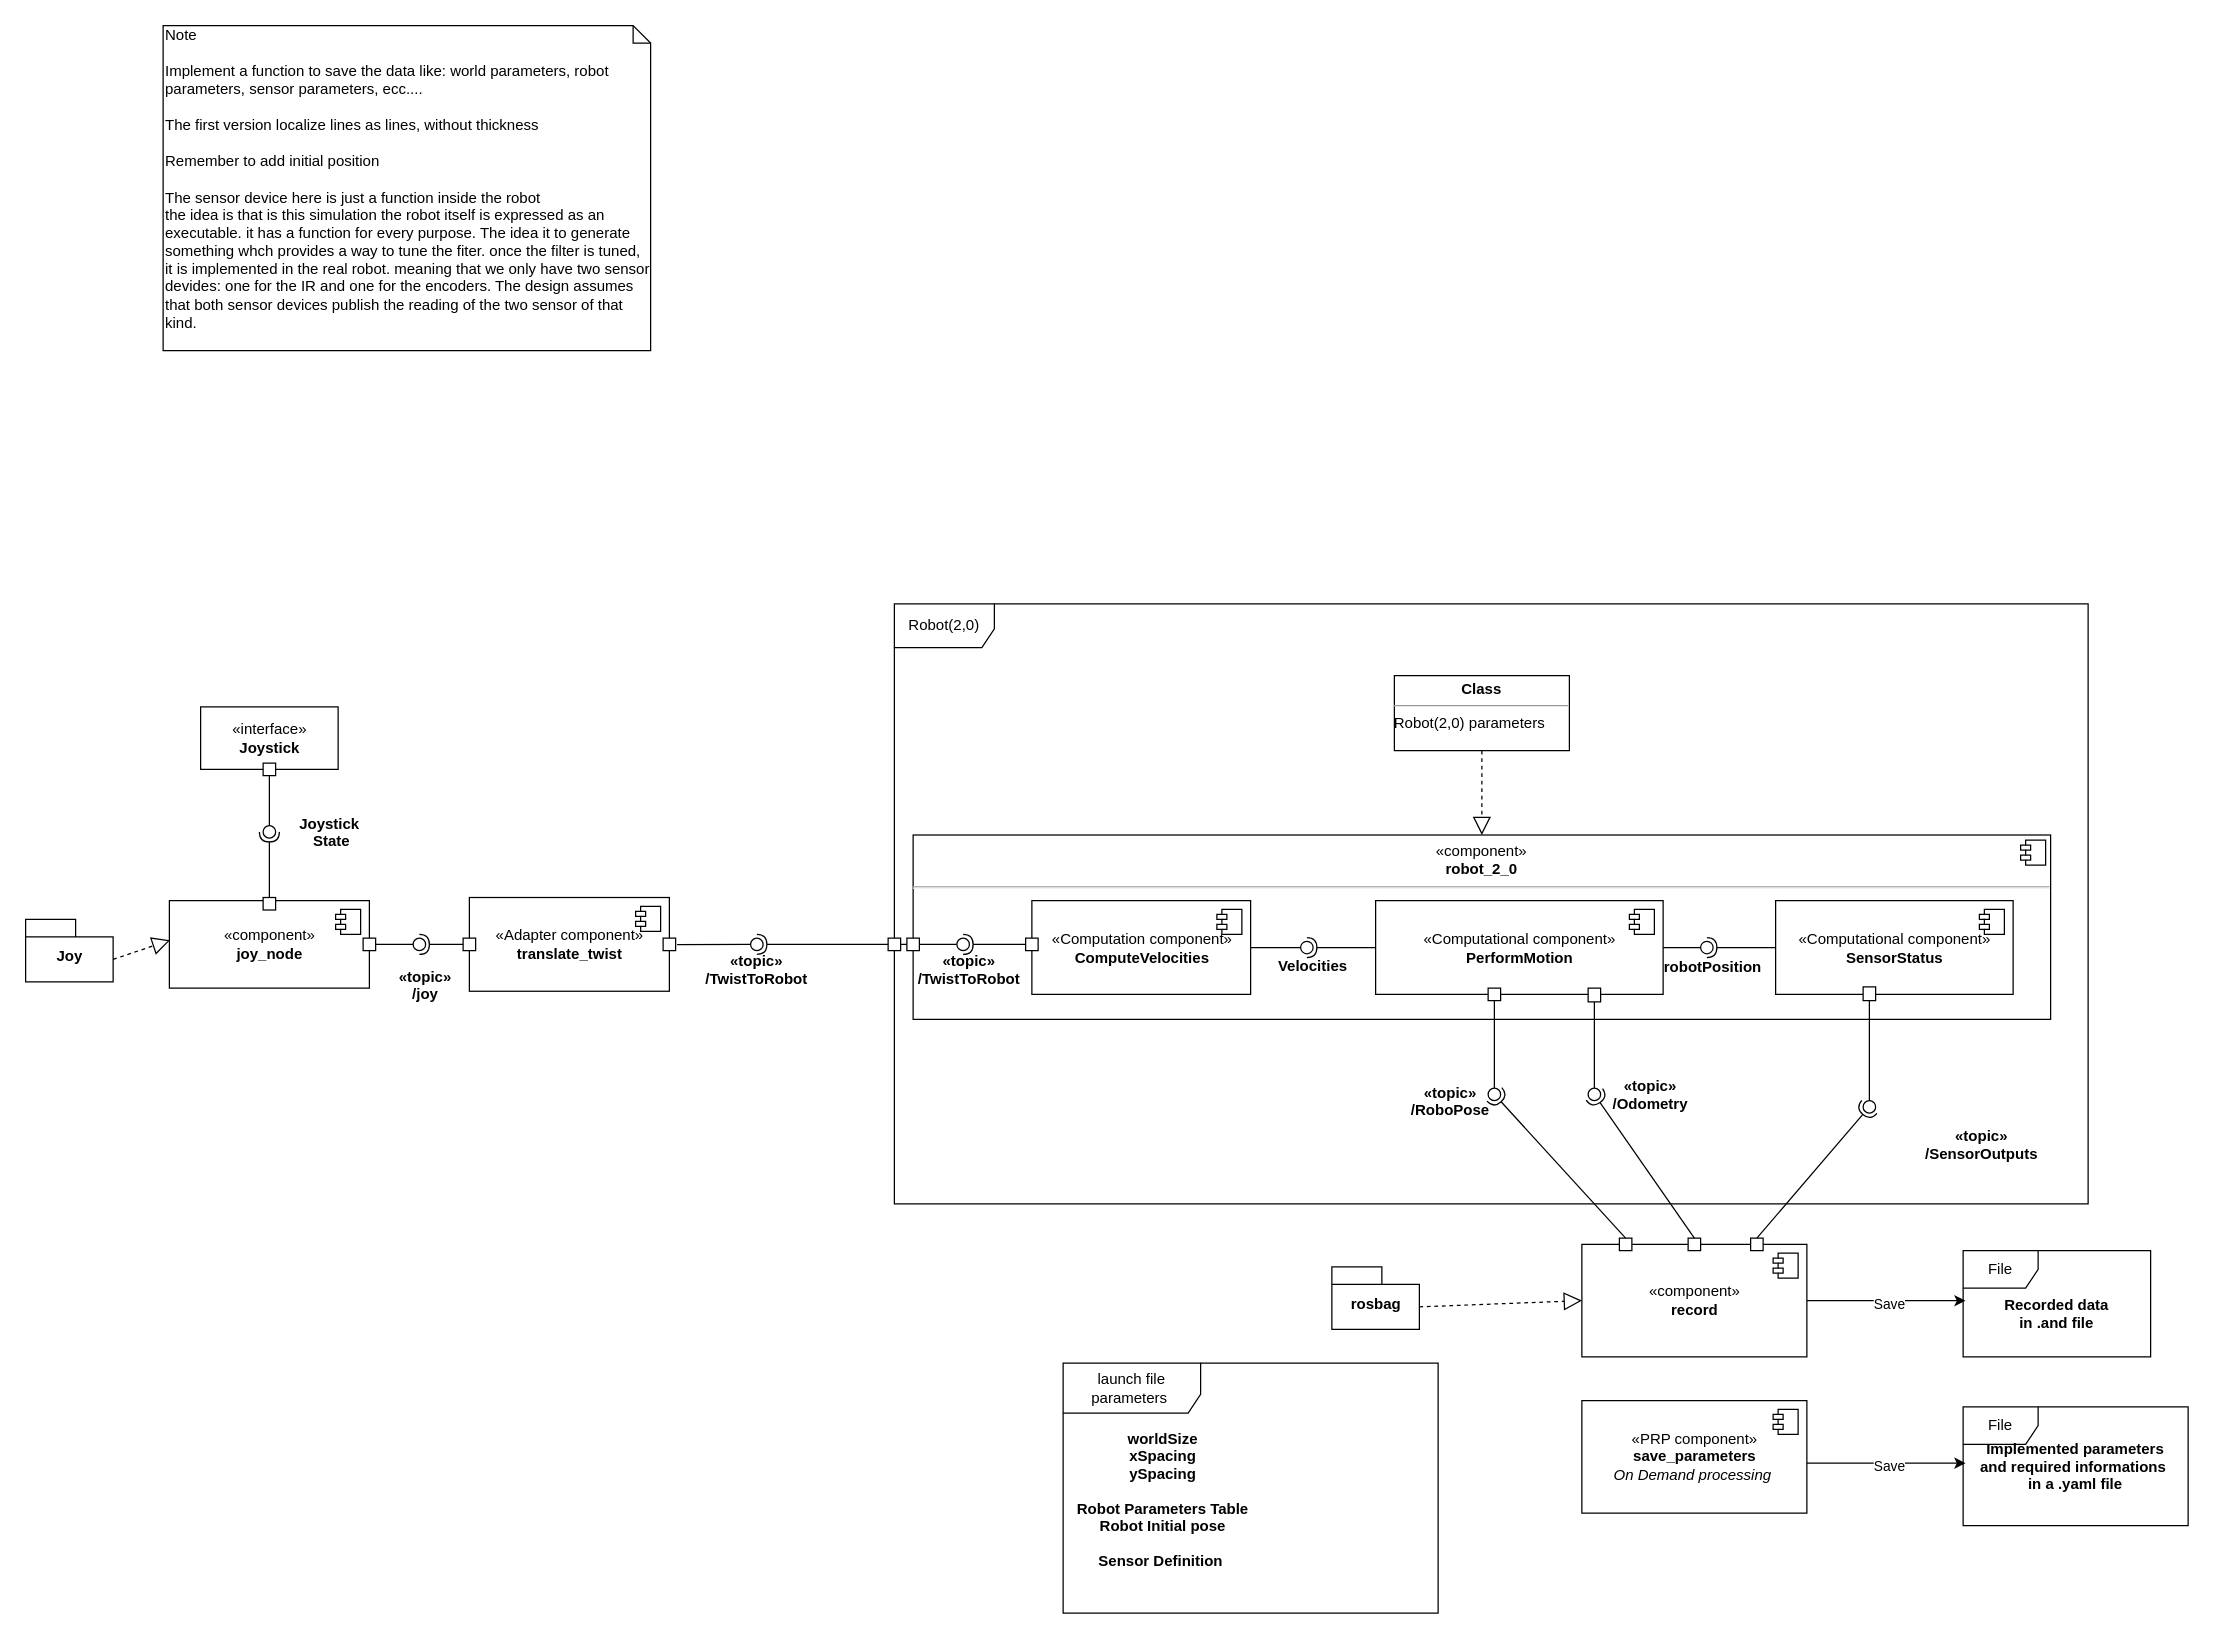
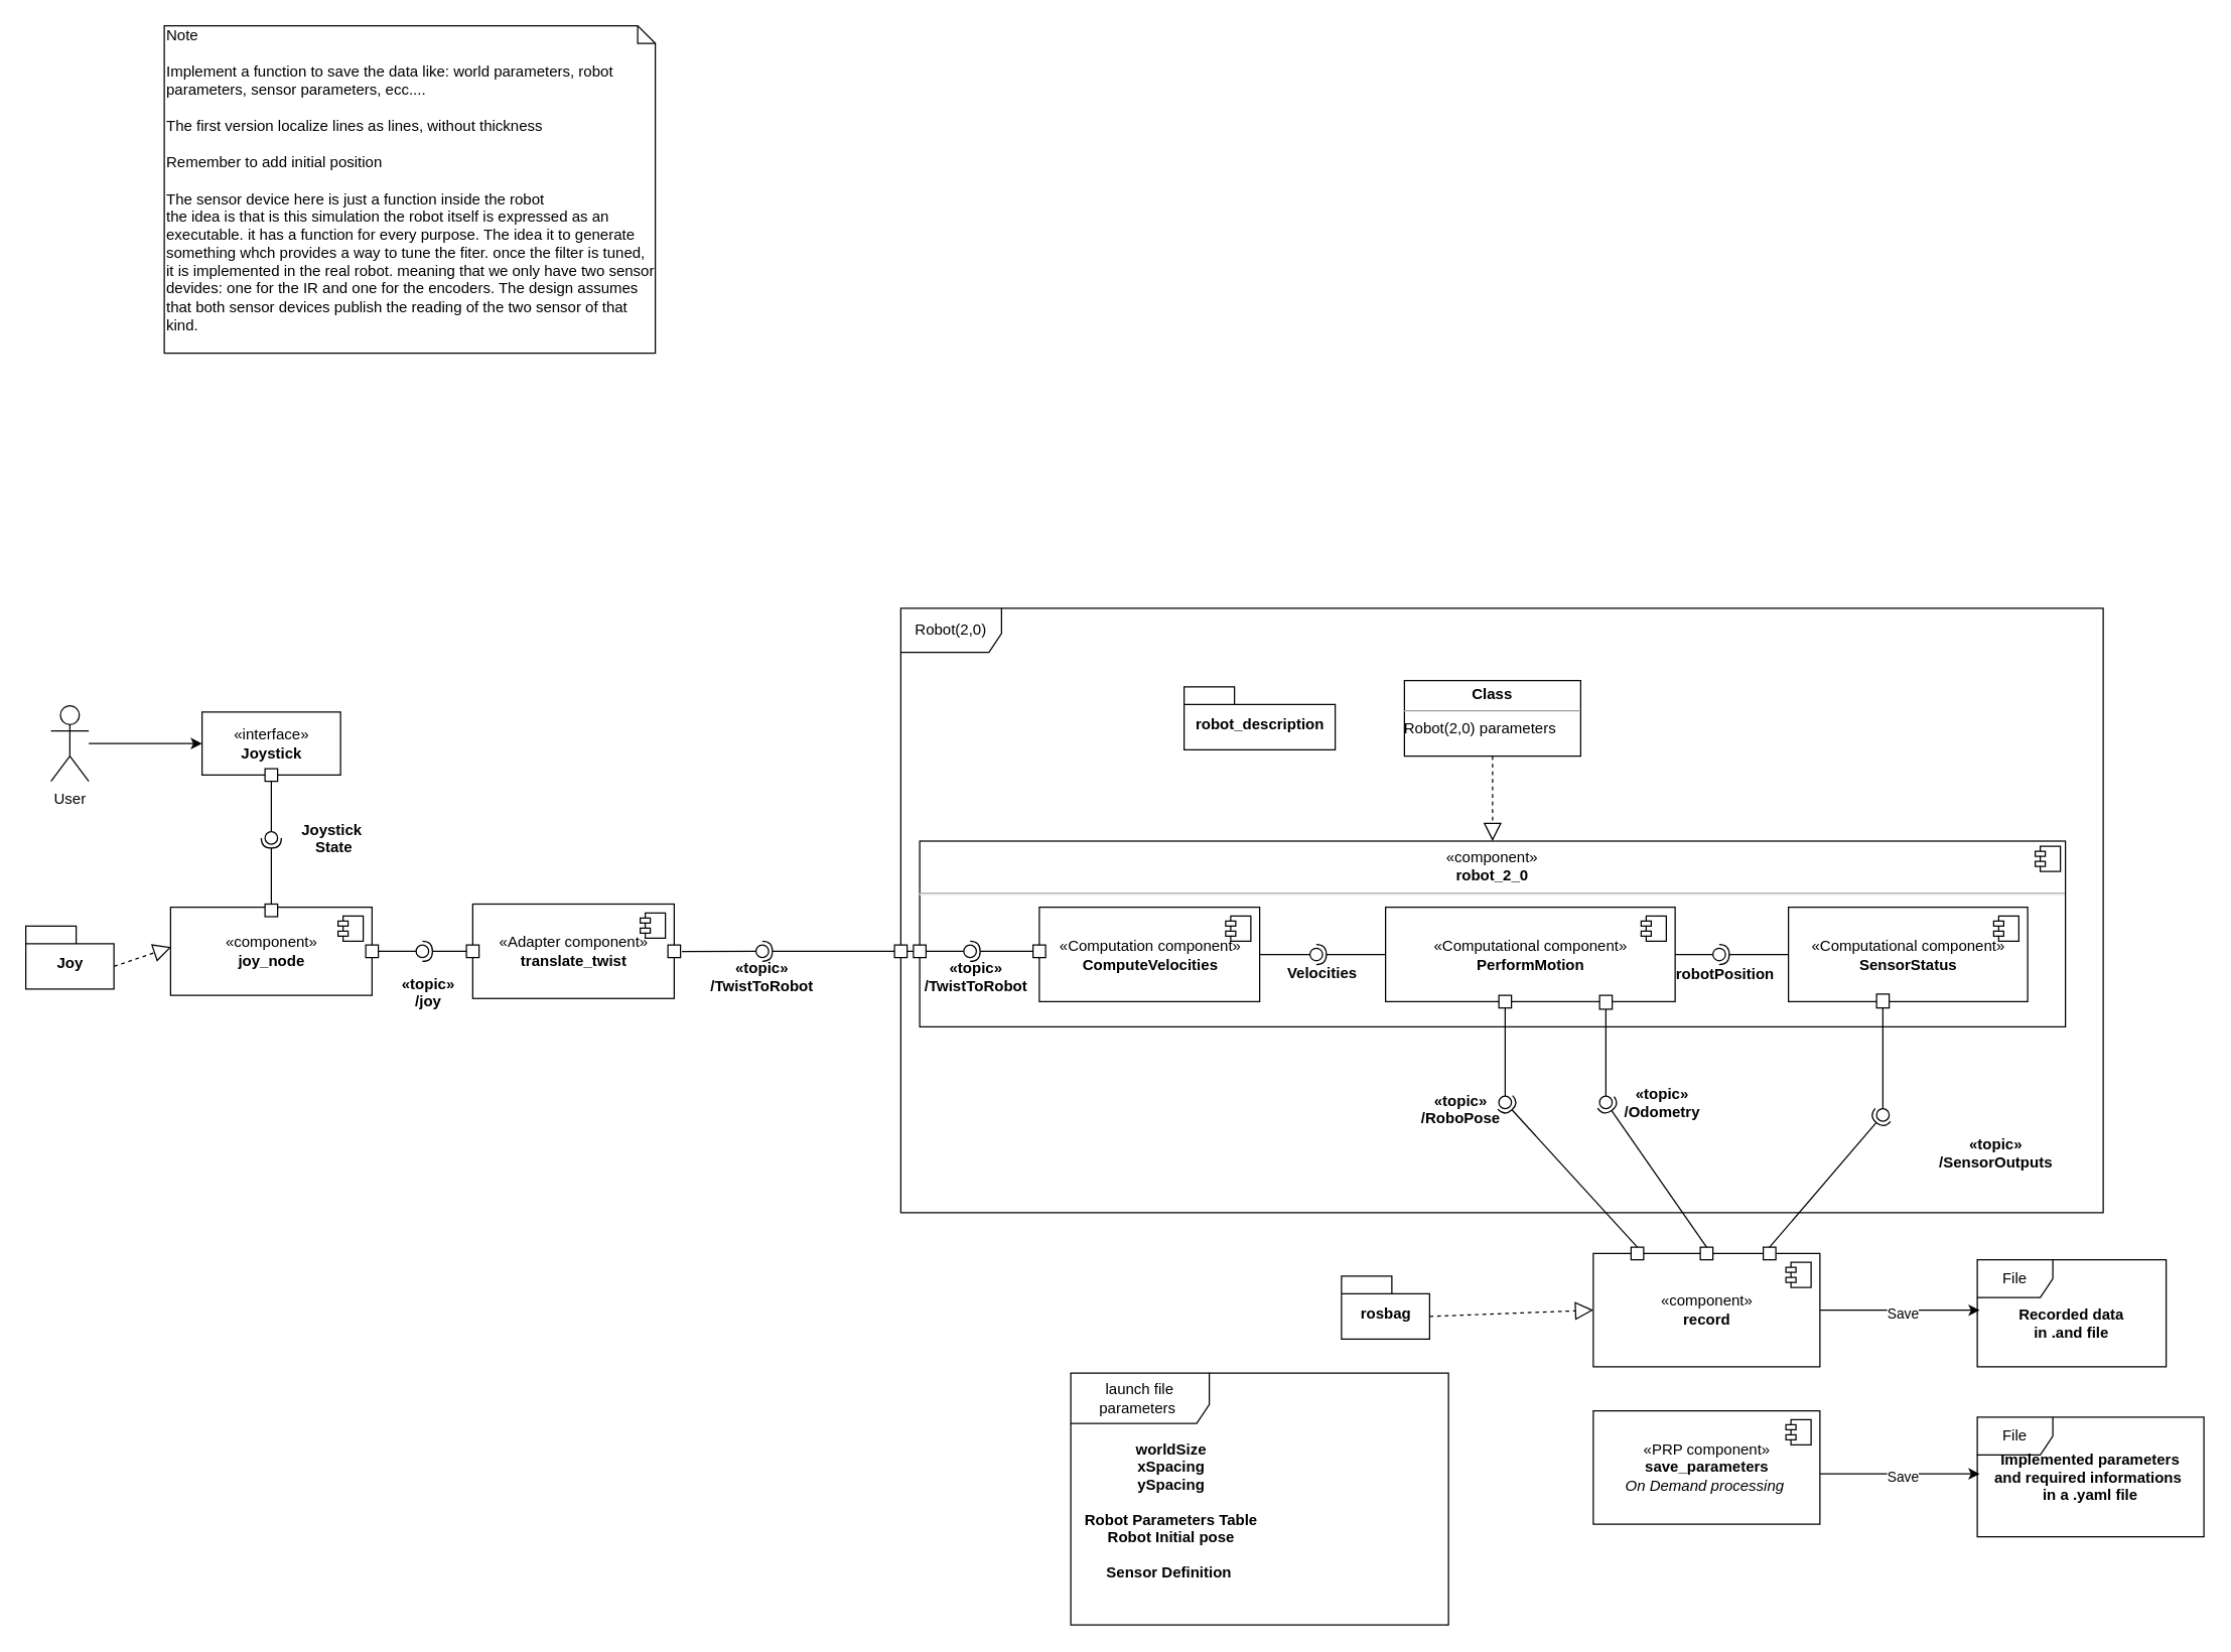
+ <mxCell id="79" value="robot_description" style="shape=folder;fontStyle=1;spacingTop=10;tabWidth=40;tabHeight=14;tabPosition=left;html=1;" parent="1" vertex="1"><mxGeometry x="940" y="545" width="120" height="50" as="geometry" /></mxCell>
+ <mxCell id="3" value="User" style="shape=umlActor;verticalLabelPosition=bottom;labelBackgroundColor=#ffffff;verticalAlign=top;html=1;" parent="1" vertex="1"><mxGeometry x="40" y="560" width="30" height="60" as="geometry" /></mxCell>
+ <mxCell id="2" style="edgeStyle=orthogonalEdgeStyle;rounded=0;orthogonalLoop=1;jettySize=auto;html=1;entryX=0;entryY=0.5;entryDx=0;entryDy=0;" parent="1" source="3" target="4" edge="1"><mxGeometry relative="1" as="geometry" /></mxCell>
